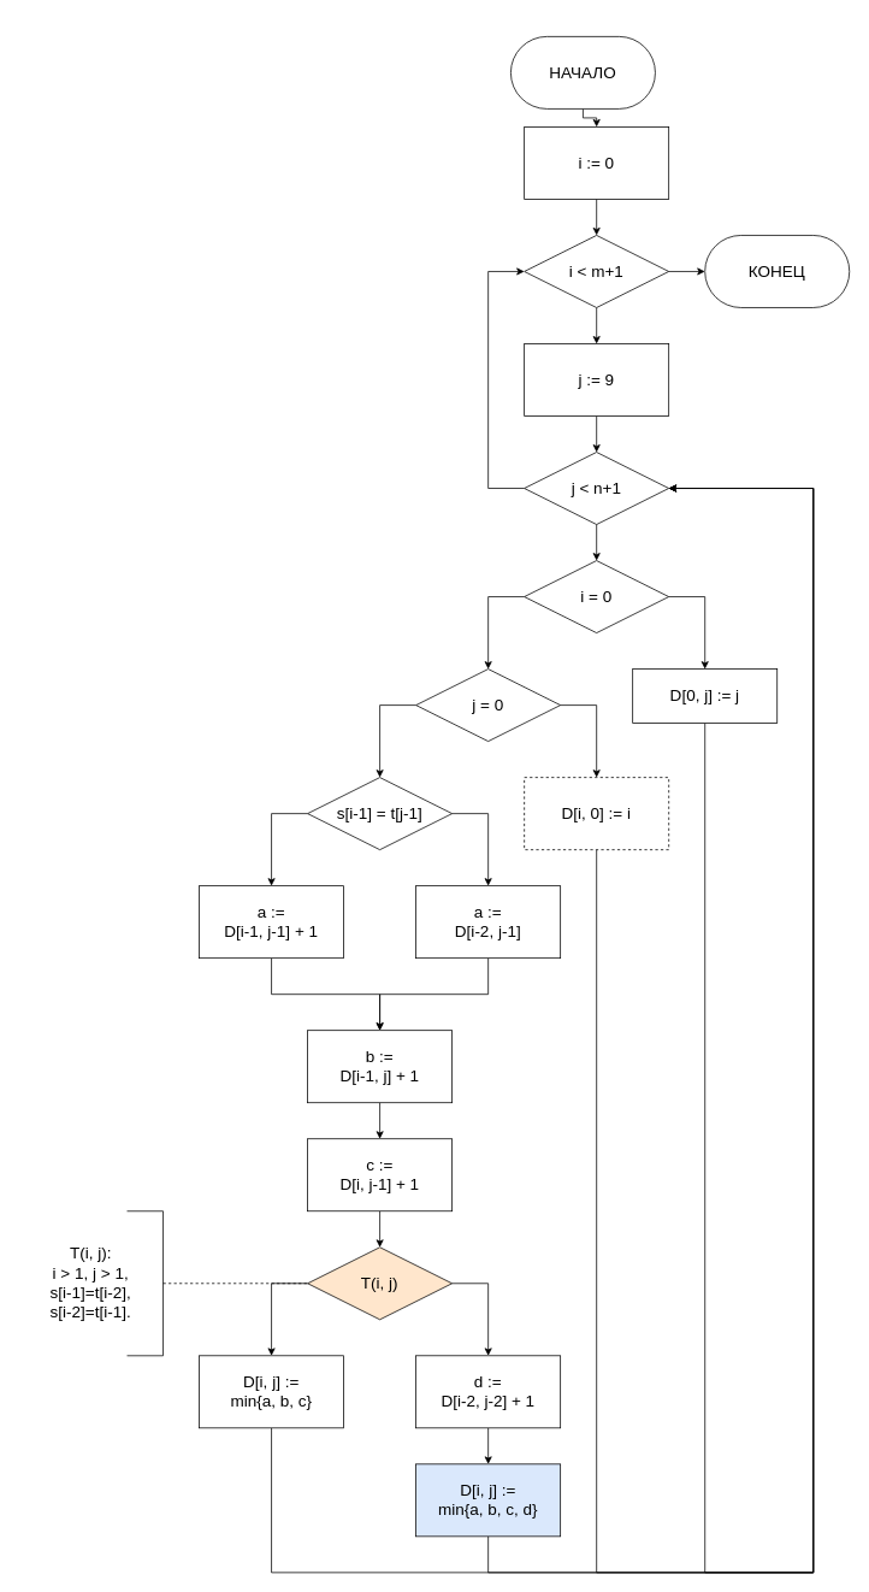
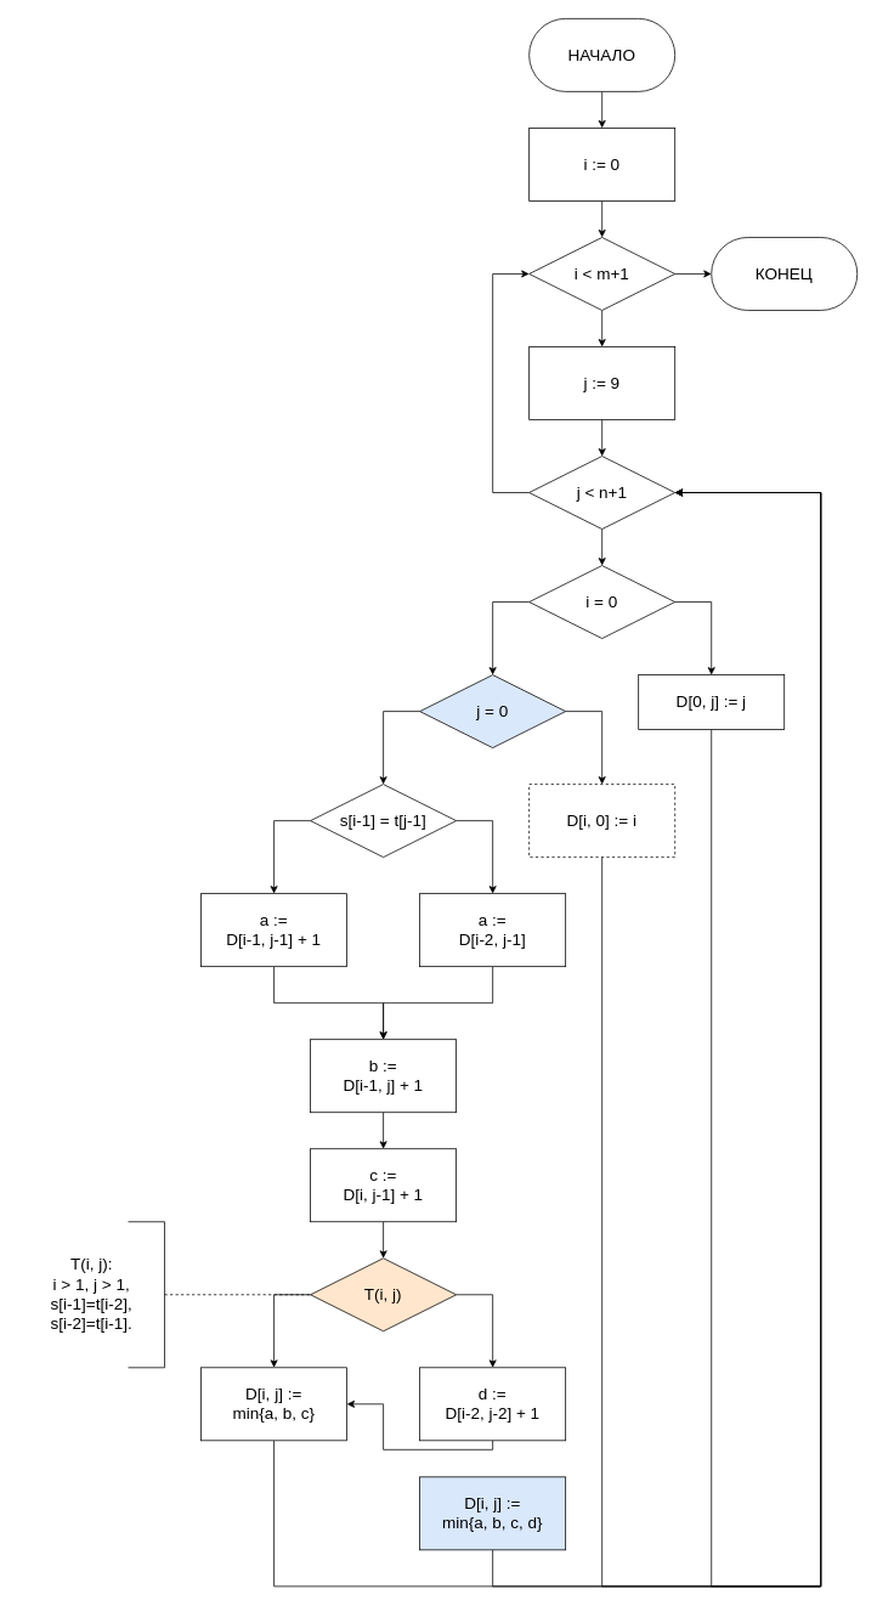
- <mxCell id="3" value="НАЧАЛО" style="rounded=1;whiteSpace=wrap;html=1;arcSize=50;fontSize=18;" parent="1" vertex="1"><mxGeometry x="565" y="40" width="160" height="80" as="geometry" /></mxCell>
+ <mxCell id="3" value="НАЧАЛО" style="rounded=1;whiteSpace=wrap;html=1;arcSize=50;fontSize=18;" parent="1" vertex="1"><mxGeometry x="580" y="20" width="160" height="80" as="geometry" /></mxCell>
- <mxCell id="21" value="j = 0" style="rhombus;whiteSpace=wrap;html=1;fontSize=18;" parent="1" vertex="1"><mxGeometry x="460" y="740" width="160" height="80" as="geometry" /></mxCell>
+ <mxCell id="21" value="j = 0" style="rhombus;whiteSpace=wrap;html=1;fontSize=18;fillColor=#dae8fc;" parent="1" vertex="1"><mxGeometry x="460" y="740" width="160" height="80" as="geometry" /></mxCell>
- <mxCell id="39" style="edgeStyle=orthogonalEdgeStyle;rounded=0;html=1;exitX=0.5;exitY=1;exitDx=0;exitDy=0;entryX=0.5;entryY=0;entryDx=0;entryDy=0;fontSize=18;" edge="1" parent="1" source="40" target="42"><mxGeometry relative="1" as="geometry" /></mxCell>
+ <mxCell id="39" style="edgeStyle=orthogonalEdgeStyle;rounded=0;html=1;exitX=0.5;exitY=1;exitDx=0;exitDy=0;fontSize=18;" edge="1" parent="1" source="40" target="44"><mxGeometry relative="1" as="geometry" /></mxCell>
